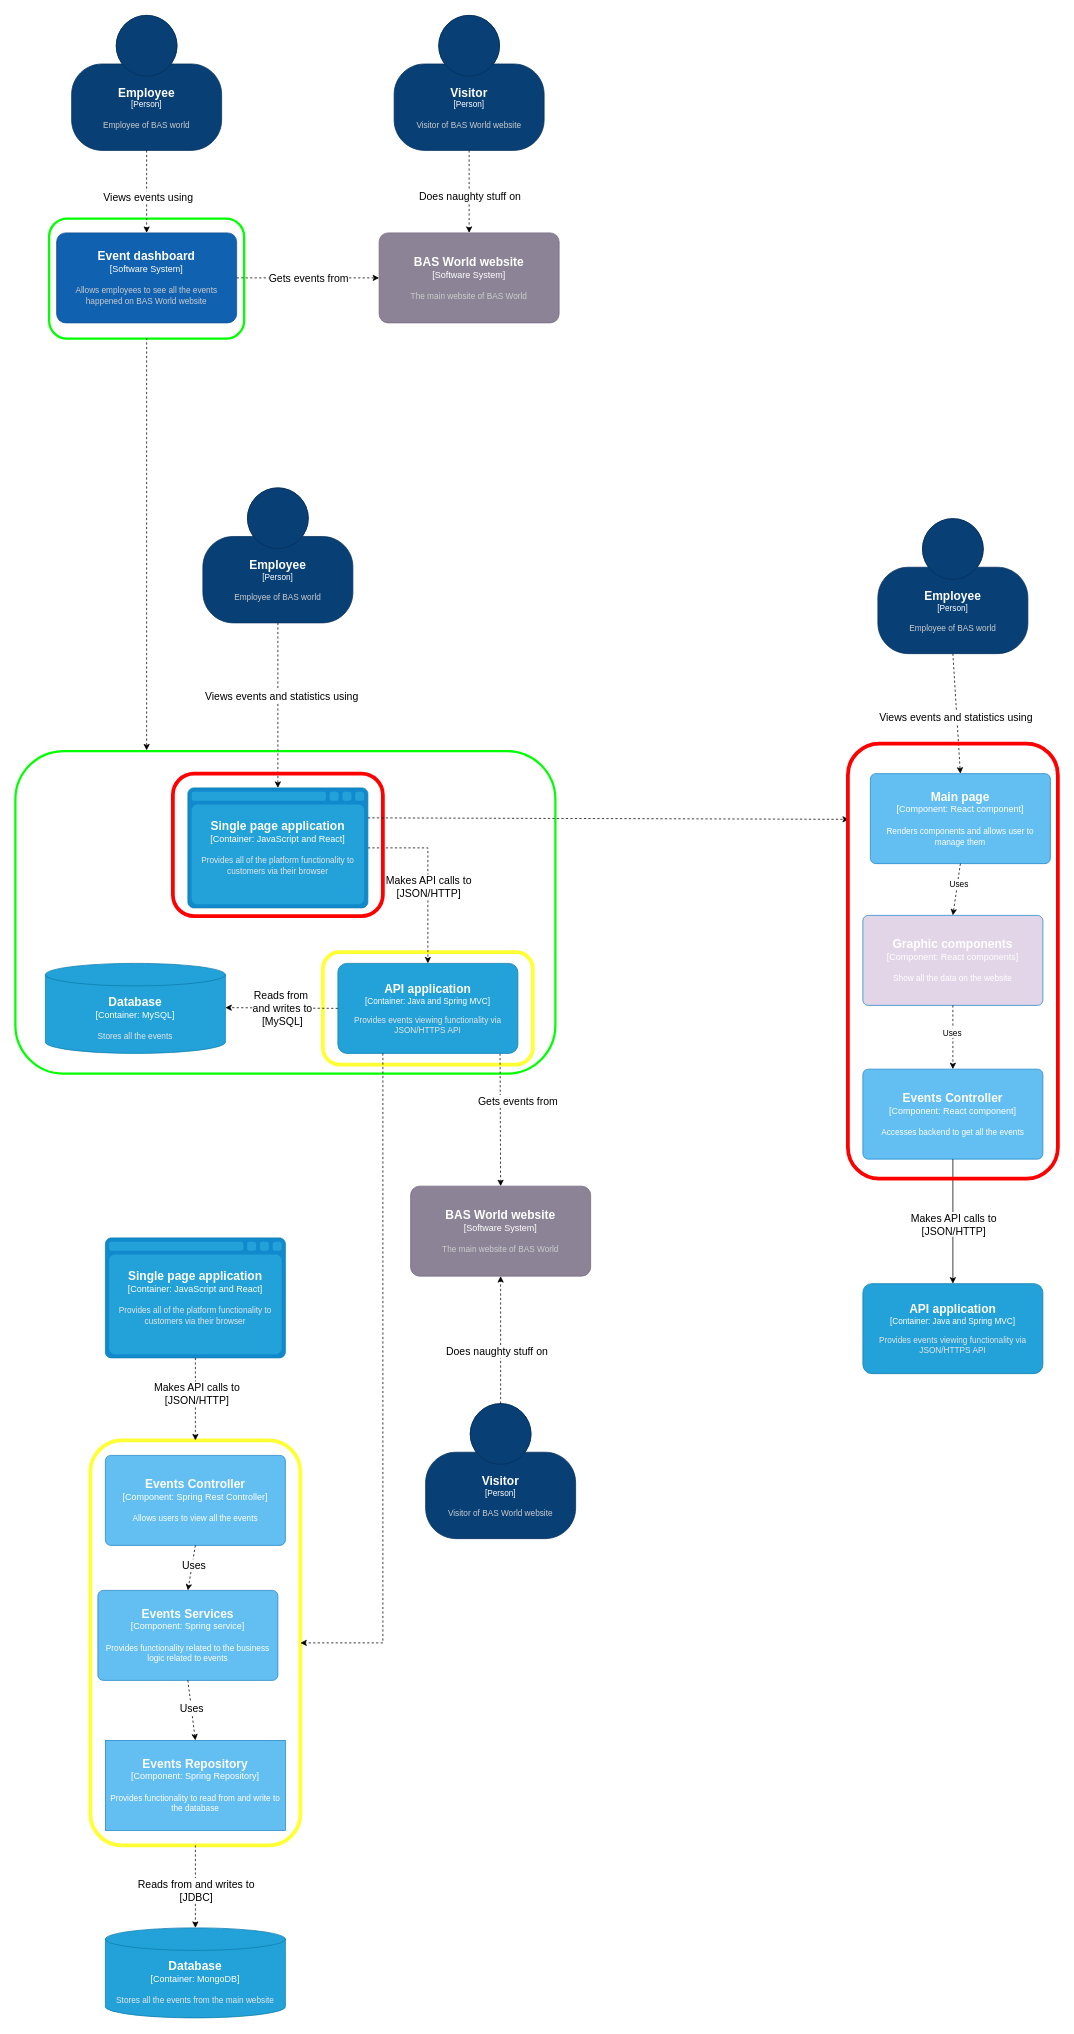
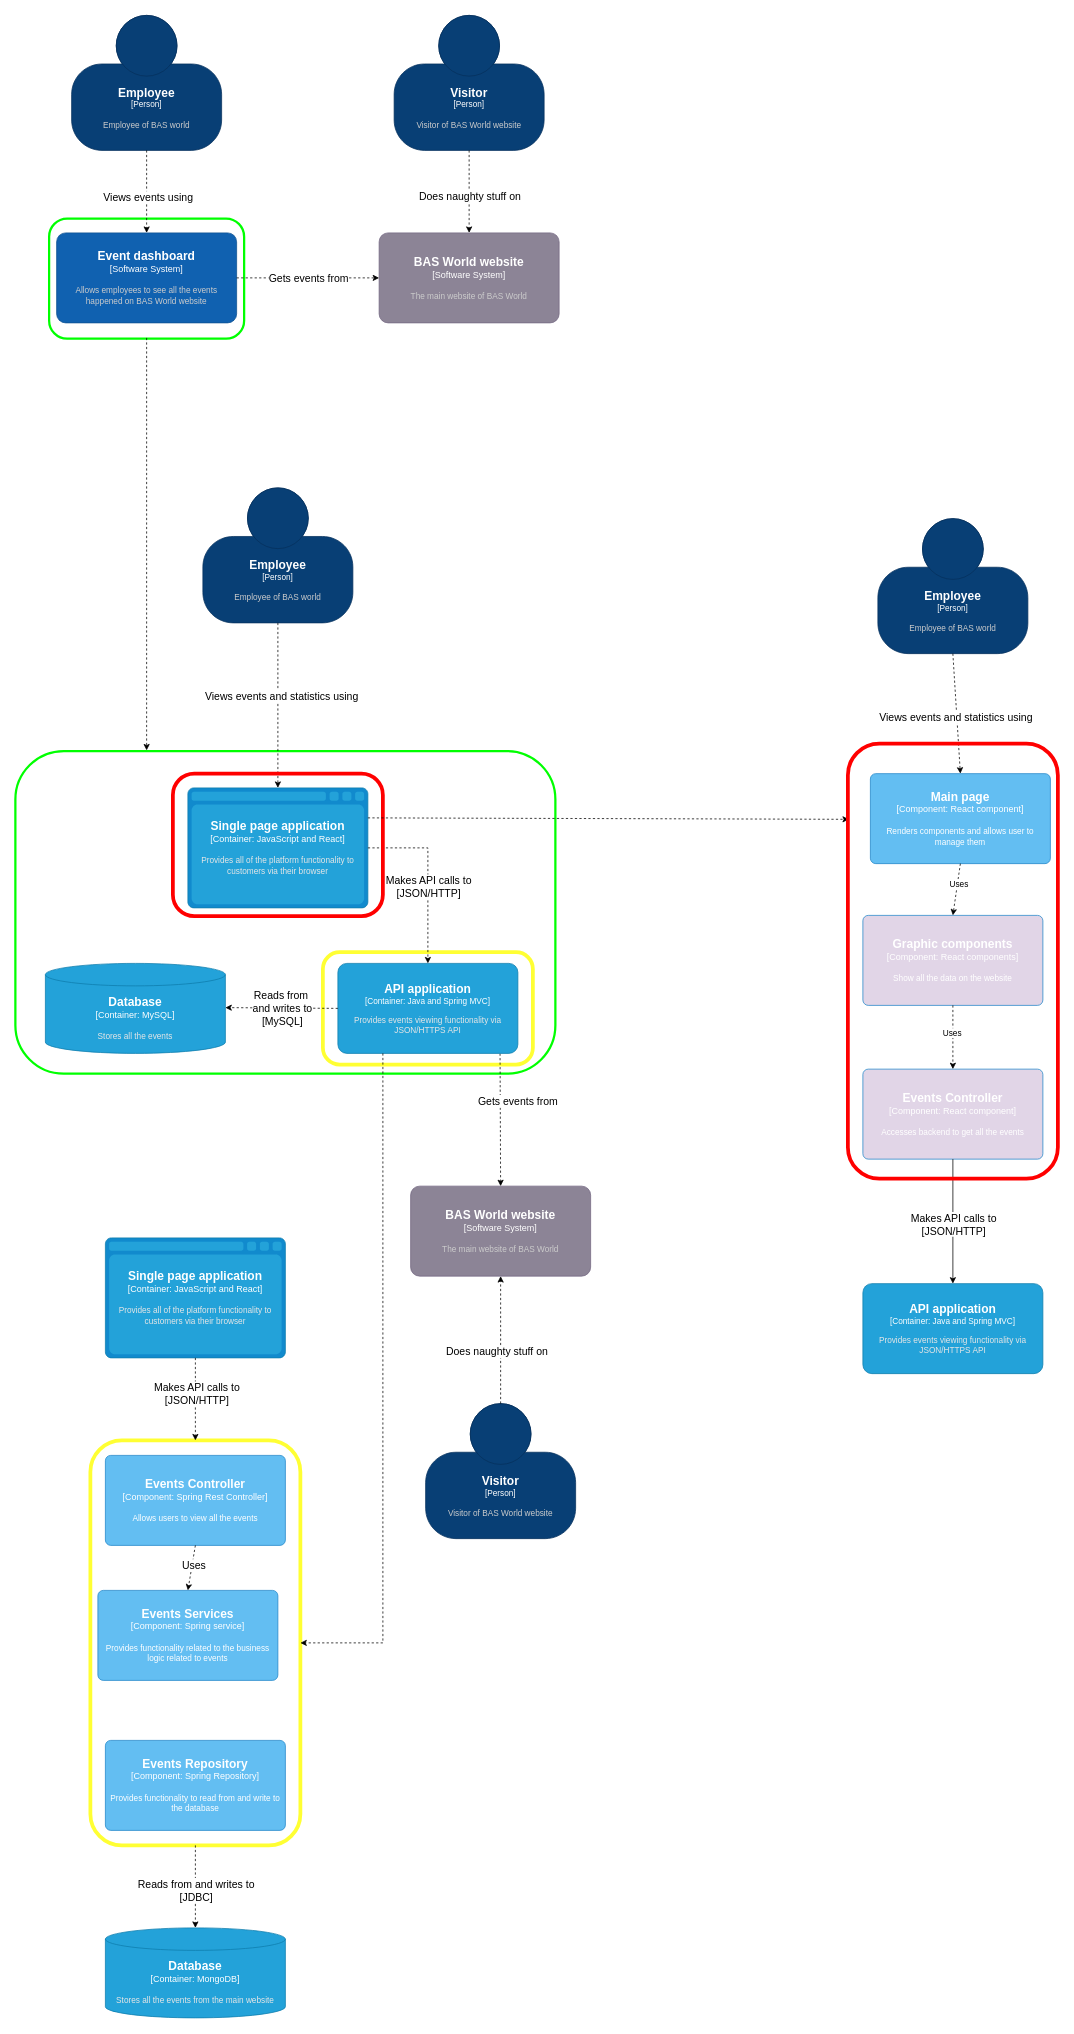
- <mxCell id="51" value="&lt;font style=&quot;font-size: 16px&quot;&gt;&lt;b&gt;Events Controller&lt;/b&gt;&lt;/font&gt;&lt;div&gt;[Component: React component]&lt;/div&gt;&lt;br&gt;&lt;div&gt;&lt;font style=&quot;font-size: 11px&quot;&gt;Accesses backend to get all the events&lt;/font&gt;&lt;/div&gt;" style="rounded=1;whiteSpace=wrap;html=1;labelBackgroundColor=none;fillColor=#63BEF2;fontColor=#ffffff;align=center;arcSize=6;strokeColor=#2086C9;metaEdit=1;resizable=0;points=[[0.25,0,0],[0.5,0,0],[0.75,0,0],[1,0.25,0],[1,0.5,0],[1,0.75,0],[0.75,1,0],[0.5,1,0],[0.25,1,0],[0,0.75,0],[0,0.5,0],[0,0.25,0]];" vertex="1" parent="1"><mxGeometry x="1150" y="1425" width="240" height="120" as="geometry" /></mxCell>
+ <mxCell id="51" value="&lt;font style=&quot;font-size: 16px&quot;&gt;&lt;b&gt;Events Controller&lt;/b&gt;&lt;/font&gt;&lt;div&gt;[Component: React component]&lt;/div&gt;&lt;br&gt;&lt;div&gt;&lt;font style=&quot;font-size: 11px&quot;&gt;Accesses backend to get all the events&lt;/font&gt;&lt;/div&gt;" style="rounded=1;whiteSpace=wrap;html=1;labelBackgroundColor=none;fillColor=#e1d5e7;fontColor=#ffffff;align=center;arcSize=6;strokeColor=#2086C9;metaEdit=1;resizable=0;points=[[0.25,0,0],[0.5,0,0],[0.75,0,0],[1,0.25,0],[1,0.5,0],[1,0.75,0],[0.75,1,0],[0.5,1,0],[0.25,1,0],[0,0.75,0],[0,0.5,0],[0,0.25,0]];" vertex="1" parent="1"><mxGeometry x="1150" y="1425" width="240" height="120" as="geometry" /></mxCell>
- <mxCell id="38" value="" style="endArrow=classic;html=1;rounded=0;exitX=0.5;exitY=1;exitDx=0;exitDy=0;exitPerimeter=0;dashed=1;entryX=0.5;entryY=0;entryDx=0;entryDy=0;entryPerimeter=0;" parent="1" source="36" target="37" edge="1"><mxGeometry width="50" height="50" relative="1" as="geometry"><mxPoint x="257.97" y="2250" as="sourcePoint" /><mxPoint x="241" y="2293" as="targetPoint" /></mxGeometry></mxCell>
- <mxCell id="39" value="&lt;font style=&quot;font-size: 14px;&quot;&gt;Uses&lt;/font&gt;" style="edgeLabel;html=1;align=center;verticalAlign=middle;resizable=0;points=[];" parent="38" vertex="1" connectable="0"><mxGeometry x="-0.166" y="-2" relative="1" as="geometry"><mxPoint x="2" y="3" as="offset" /></mxGeometry></mxCell>
- <mxCell id="37" value="&lt;font style=&quot;font-size: 16px&quot;&gt;&lt;b&gt;Events Repository&lt;/b&gt;&lt;/font&gt;&lt;div&gt;[Component: Spring Repository]&lt;/div&gt;&lt;br&gt;&lt;div&gt;&lt;font style=&quot;font-size: 11px&quot;&gt;Provides functionality to read from and write to the database&lt;/font&gt;&lt;/div&gt;" style="whiteSpace=wrap;html=1;labelBackgroundColor=none;fillColor=#63BEF2;fontColor=#ffffff;align=center;arcSize=6;strokeColor=#2086C9;metaEdit=1;resizable=0;points=[[0.25,0,0],[0.5,0,0],[0.75,0,0],[1,0.25,0],[1,0.5,0],[1,0.75,0],[0.75,1,0],[0.5,1,0],[0.25,1,0],[0,0.75,0],[0,0.5,0],[0,0.25,0]];rounded=0;" parent="1" vertex="1"><mxGeometry x="140" y="2320" width="240" height="120" as="geometry" /></mxCell>
+ <mxCell id="37" value="&lt;font style=&quot;font-size: 16px&quot;&gt;&lt;b&gt;Events Repository&lt;/b&gt;&lt;/font&gt;&lt;div&gt;[Component: Spring Repository]&lt;/div&gt;&lt;br&gt;&lt;div&gt;&lt;font style=&quot;font-size: 11px&quot;&gt;Provides functionality to read from and write to the database&lt;/font&gt;&lt;/div&gt;" style="rounded=1;whiteSpace=wrap;html=1;labelBackgroundColor=none;fillColor=#63BEF2;fontColor=#ffffff;align=center;arcSize=6;strokeColor=#2086C9;metaEdit=1;resizable=0;points=[[0.25,0,0],[0.5,0,0],[0.75,0,0],[1,0.25,0],[1,0.5,0],[1,0.75,0],[0.75,1,0],[0.5,1,0],[0.25,1,0],[0,0.75,0],[0,0.5,0],[0,0.25,0]];" parent="1" vertex="1"><mxGeometry x="140" y="2320" width="240" height="120" as="geometry" /></mxCell>
